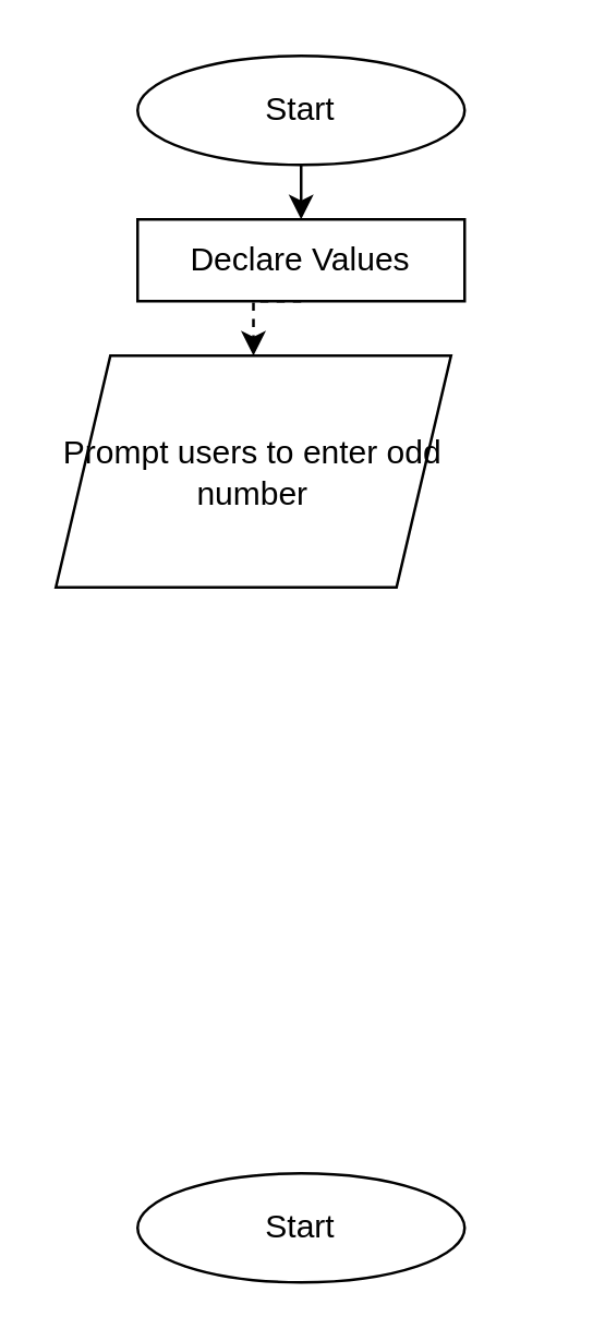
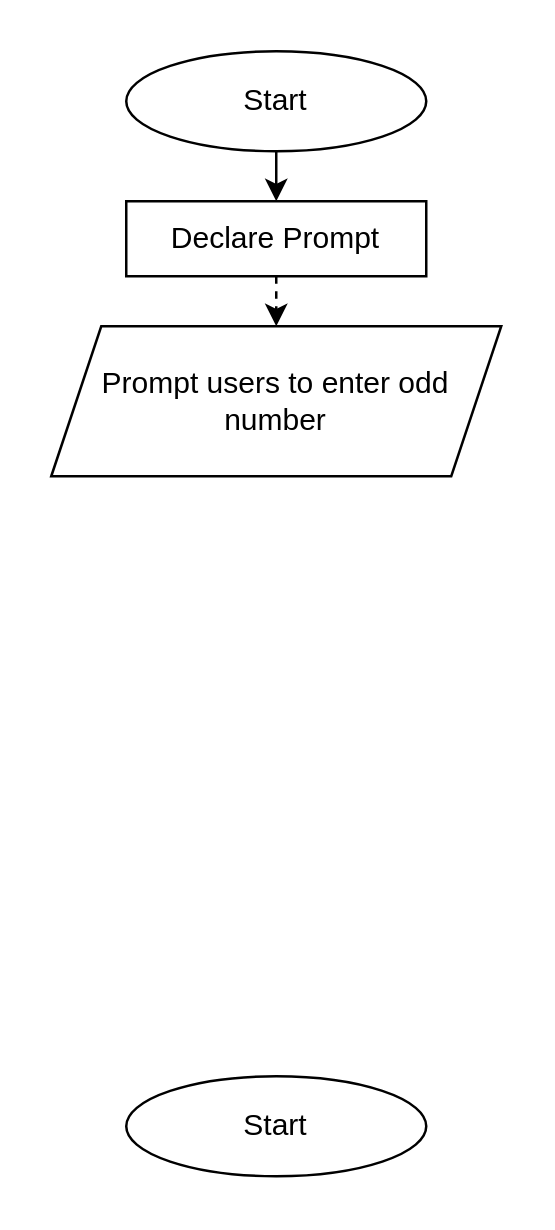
- <mxCell id="6" value="Declare Values" style="rounded=0;whiteSpace=wrap;html=1;" vertex="1" parent="1"><mxGeometry x="50" y="80" width="120" height="30" as="geometry" /></mxCell>
+ <mxCell id="6" value="Declare Prompt" style="rounded=0;whiteSpace=wrap;html=1;" vertex="1" parent="1"><mxGeometry x="50" y="80" width="120" height="30" as="geometry" /></mxCell>
- <mxCell id="7" value="Prompt users to enter odd number" style="shape=parallelogram;perimeter=parallelogramPerimeter;whiteSpace=wrap;html=1;fixedSize=1;" vertex="1" parent="1"><mxGeometry x="20" y="130" width="145" height="85" as="geometry" /></mxCell>
+ <mxCell id="7" value="Prompt users to enter odd number" style="shape=parallelogram;perimeter=parallelogramPerimeter;whiteSpace=wrap;html=1;fixedSize=1;" vertex="1" parent="1"><mxGeometry x="20" y="130" width="180" height="60" as="geometry" /></mxCell>
